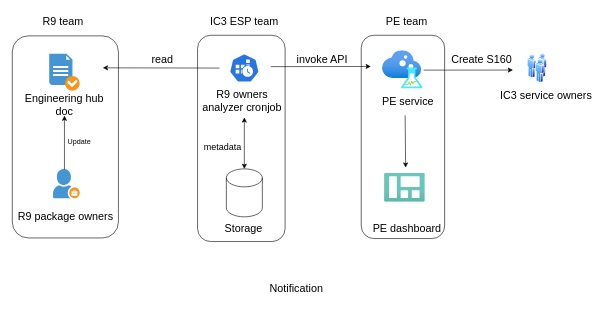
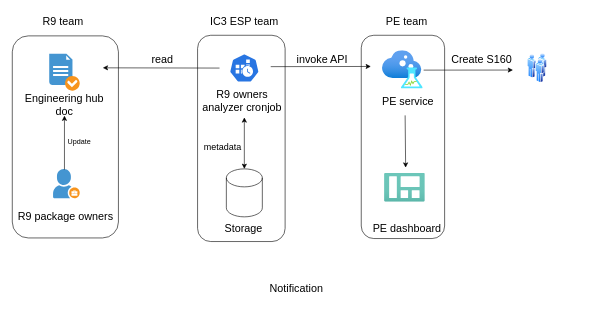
- <mxCell id="10" value="IC3 service owners" style="text;html=1;strokeColor=none;fillColor=none;align=center;verticalAlign=middle;whiteSpace=wrap;rounded=0;fontSize=18;" vertex="1" parent="1"><mxGeometry x="819" y="143.39" width="183" height="30" as="geometry" /></mxCell>
